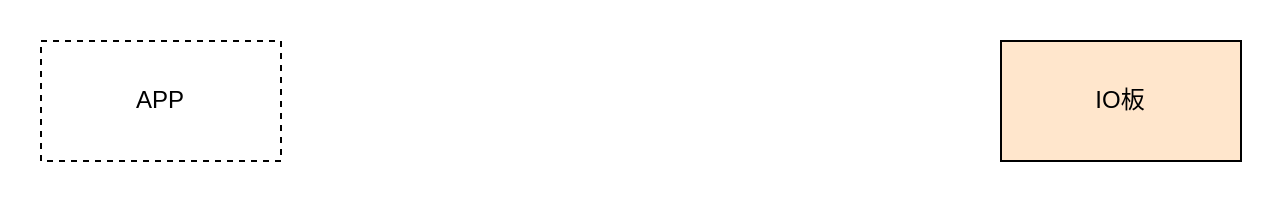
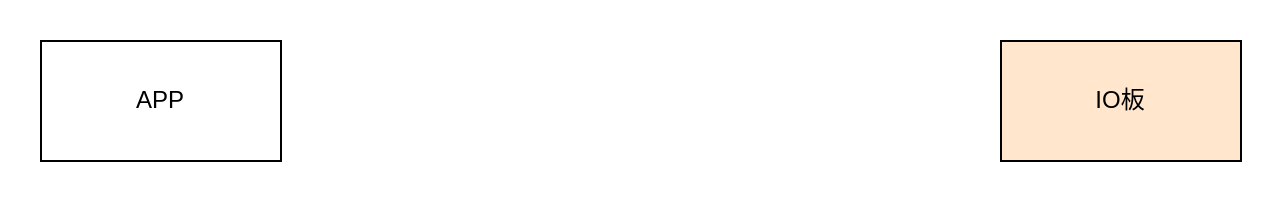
- <mxCell id="2" value="APP" style="rounded=0;whiteSpace=wrap;html=1;dashed=1;" vertex="1" parent="1"><mxGeometry x="20" y="20" width="120" height="60" as="geometry" /></mxCell>
+ <mxCell id="2" value="APP" style="rounded=0;whiteSpace=wrap;html=1;" vertex="1" parent="1"><mxGeometry x="20" y="20" width="120" height="60" as="geometry" /></mxCell>
